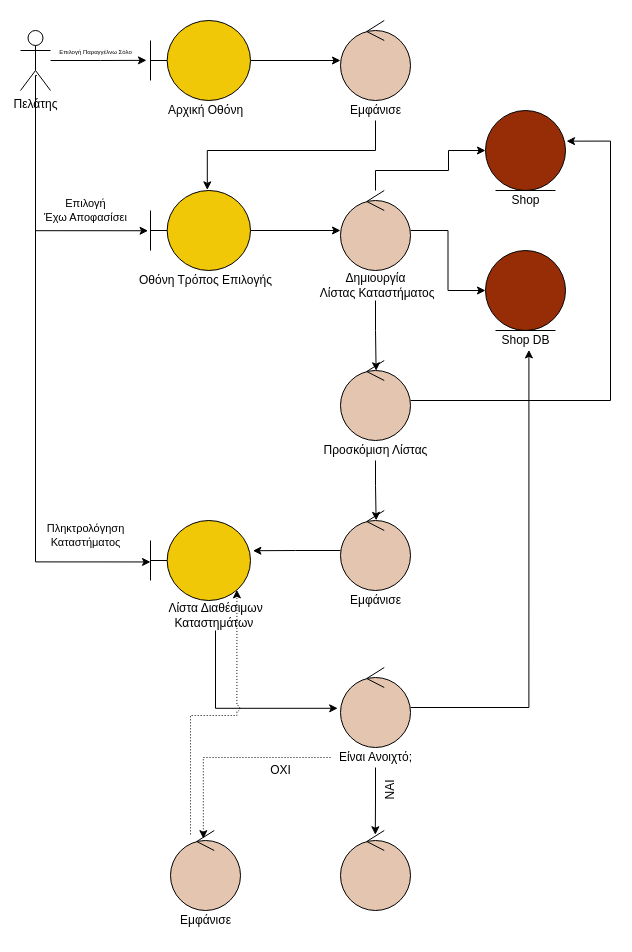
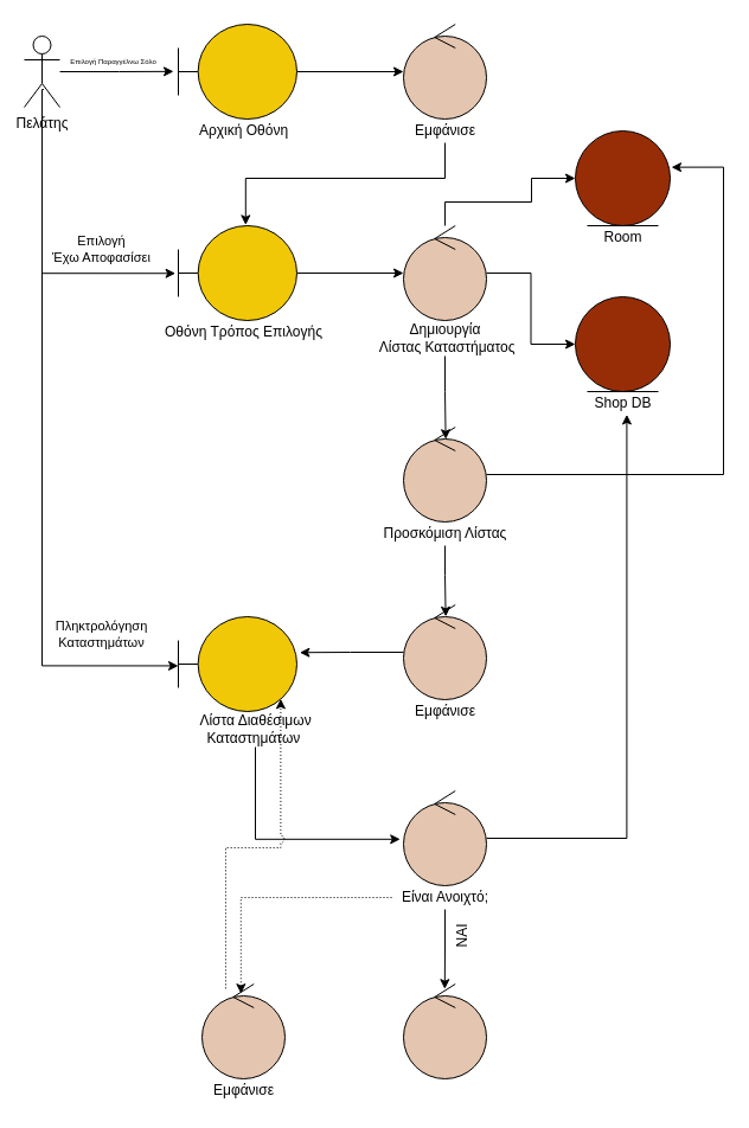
- <mxCell id="22" value="Shop" style="text;html=1;align=center;verticalAlign=middle;resizable=0;points=[];autosize=1;strokeColor=none;fillColor=none;" vertex="1" parent="1"><mxGeometry x="500" y="190" width="50" height="20" as="geometry" /></mxCell>
+ <mxCell id="22" value="Room" style="text;html=1;align=center;verticalAlign=middle;resizable=0;points=[];autosize=1;strokeColor=none;fillColor=none;" vertex="1" parent="1"><mxGeometry x="500" y="190" width="50" height="20" as="geometry" /></mxCell>
- <mxCell id="47" value="Πληκτρολόγηση&lt;br&gt;Καταστήματος" style="text;html=1;align=center;verticalAlign=middle;resizable=0;points=[];autosize=1;strokeColor=none;fillColor=none;fontSize=11;" vertex="1" parent="1"><mxGeometry x="40" y="520" width="90" height="30" as="geometry" /></mxCell>
+ <mxCell id="47" value="Πληκτρολόγηση&lt;br&gt;Καταστημάτων" style="text;html=1;align=center;verticalAlign=middle;resizable=0;points=[];autosize=1;strokeColor=none;fillColor=none;fontSize=11;" vertex="1" parent="1"><mxGeometry x="40" y="520" width="90" height="30" as="geometry" /></mxCell>
- <mxCell id="44" value="ΟΧΙ" style="text;html=1;align=center;verticalAlign=middle;resizable=0;points=[];autosize=1;strokeColor=none;fillColor=none;" vertex="1" parent="1"><mxGeometry x="260" y="760" width="40" height="20" as="geometry" /></mxCell>
